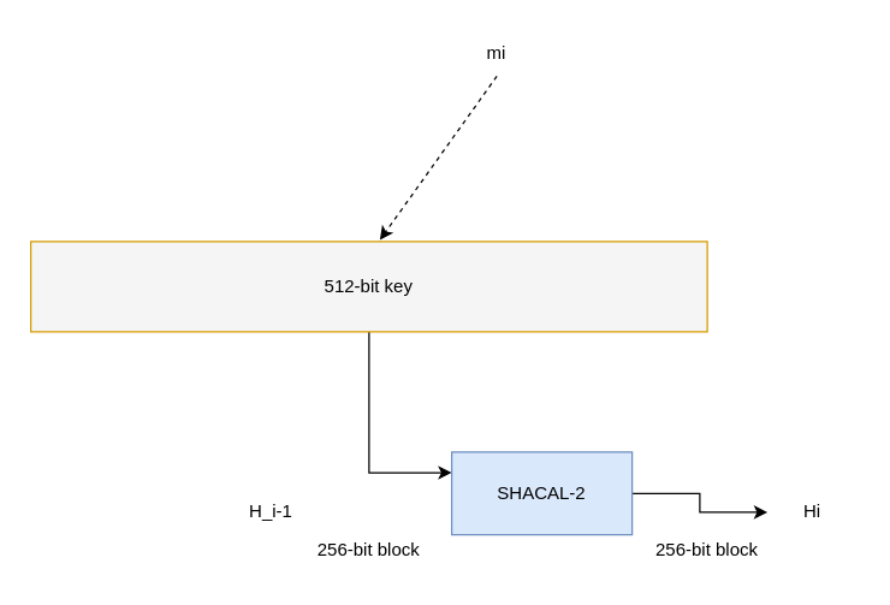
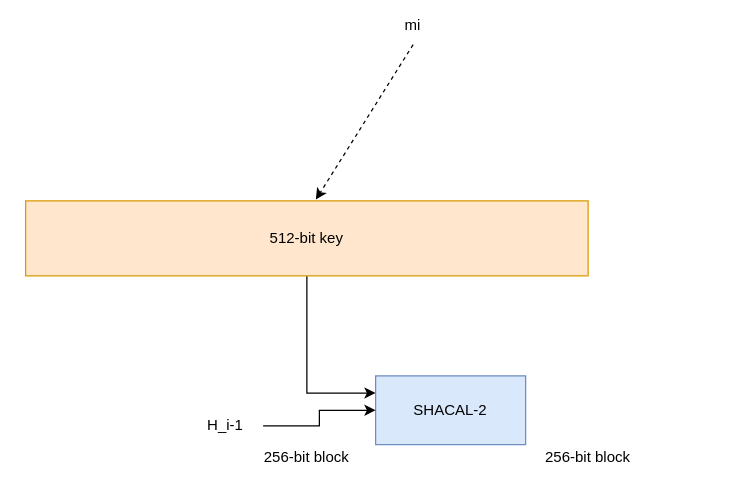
- <mxCell id="11" value="mi" style="text;html=1;align=center;verticalAlign=middle;whiteSpace=wrap;rounded=0;" vertex="1" parent="1"><mxGeometry x="300" y="20" width="60" height="30" as="geometry" /></mxCell>
+ <mxCell id="11" value="mi" style="text;html=1;align=center;verticalAlign=middle;whiteSpace=wrap;rounded=0;" vertex="1" parent="1"><mxGeometry x="300" y="5" width="60" height="30" as="geometry" /></mxCell>
- <mxCell id="3" value="512-bit key" style="rounded=0;whiteSpace=wrap;html=1;fillColor=#f5f5f5;strokeColor=#d79b00;" vertex="1" parent="1"><mxGeometry x="20" y="160" width="450" height="60" as="geometry" /></mxCell>
+ <mxCell id="3" value="512-bit key" style="rounded=0;whiteSpace=wrap;html=1;fillColor=#ffe6cc;strokeColor=#d79b00;" vertex="1" parent="1"><mxGeometry x="20" y="160" width="450" height="60" as="geometry" /></mxCell>
- <mxCell id="4" value="" style="edgeStyle=orthogonalEdgeStyle;rounded=0;orthogonalLoop=1;jettySize=auto;html=1;" edge="1" parent="1" source="5" target="8"><mxGeometry relative="1" as="geometry" /></mxCell>
+ <mxCell id="6" value="" style="edgeStyle=orthogonalEdgeStyle;rounded=0;orthogonalLoop=1;jettySize=auto;html=1;" edge="1" parent="1" source="7" target="5"><mxGeometry relative="1" as="geometry" /></mxCell>
- <mxCell id="8" value="Hi" style="text;html=1;align=center;verticalAlign=middle;whiteSpace=wrap;rounded=0;" vertex="1" parent="1"><mxGeometry x="510" y="325" width="60" height="30" as="geometry" /></mxCell>
